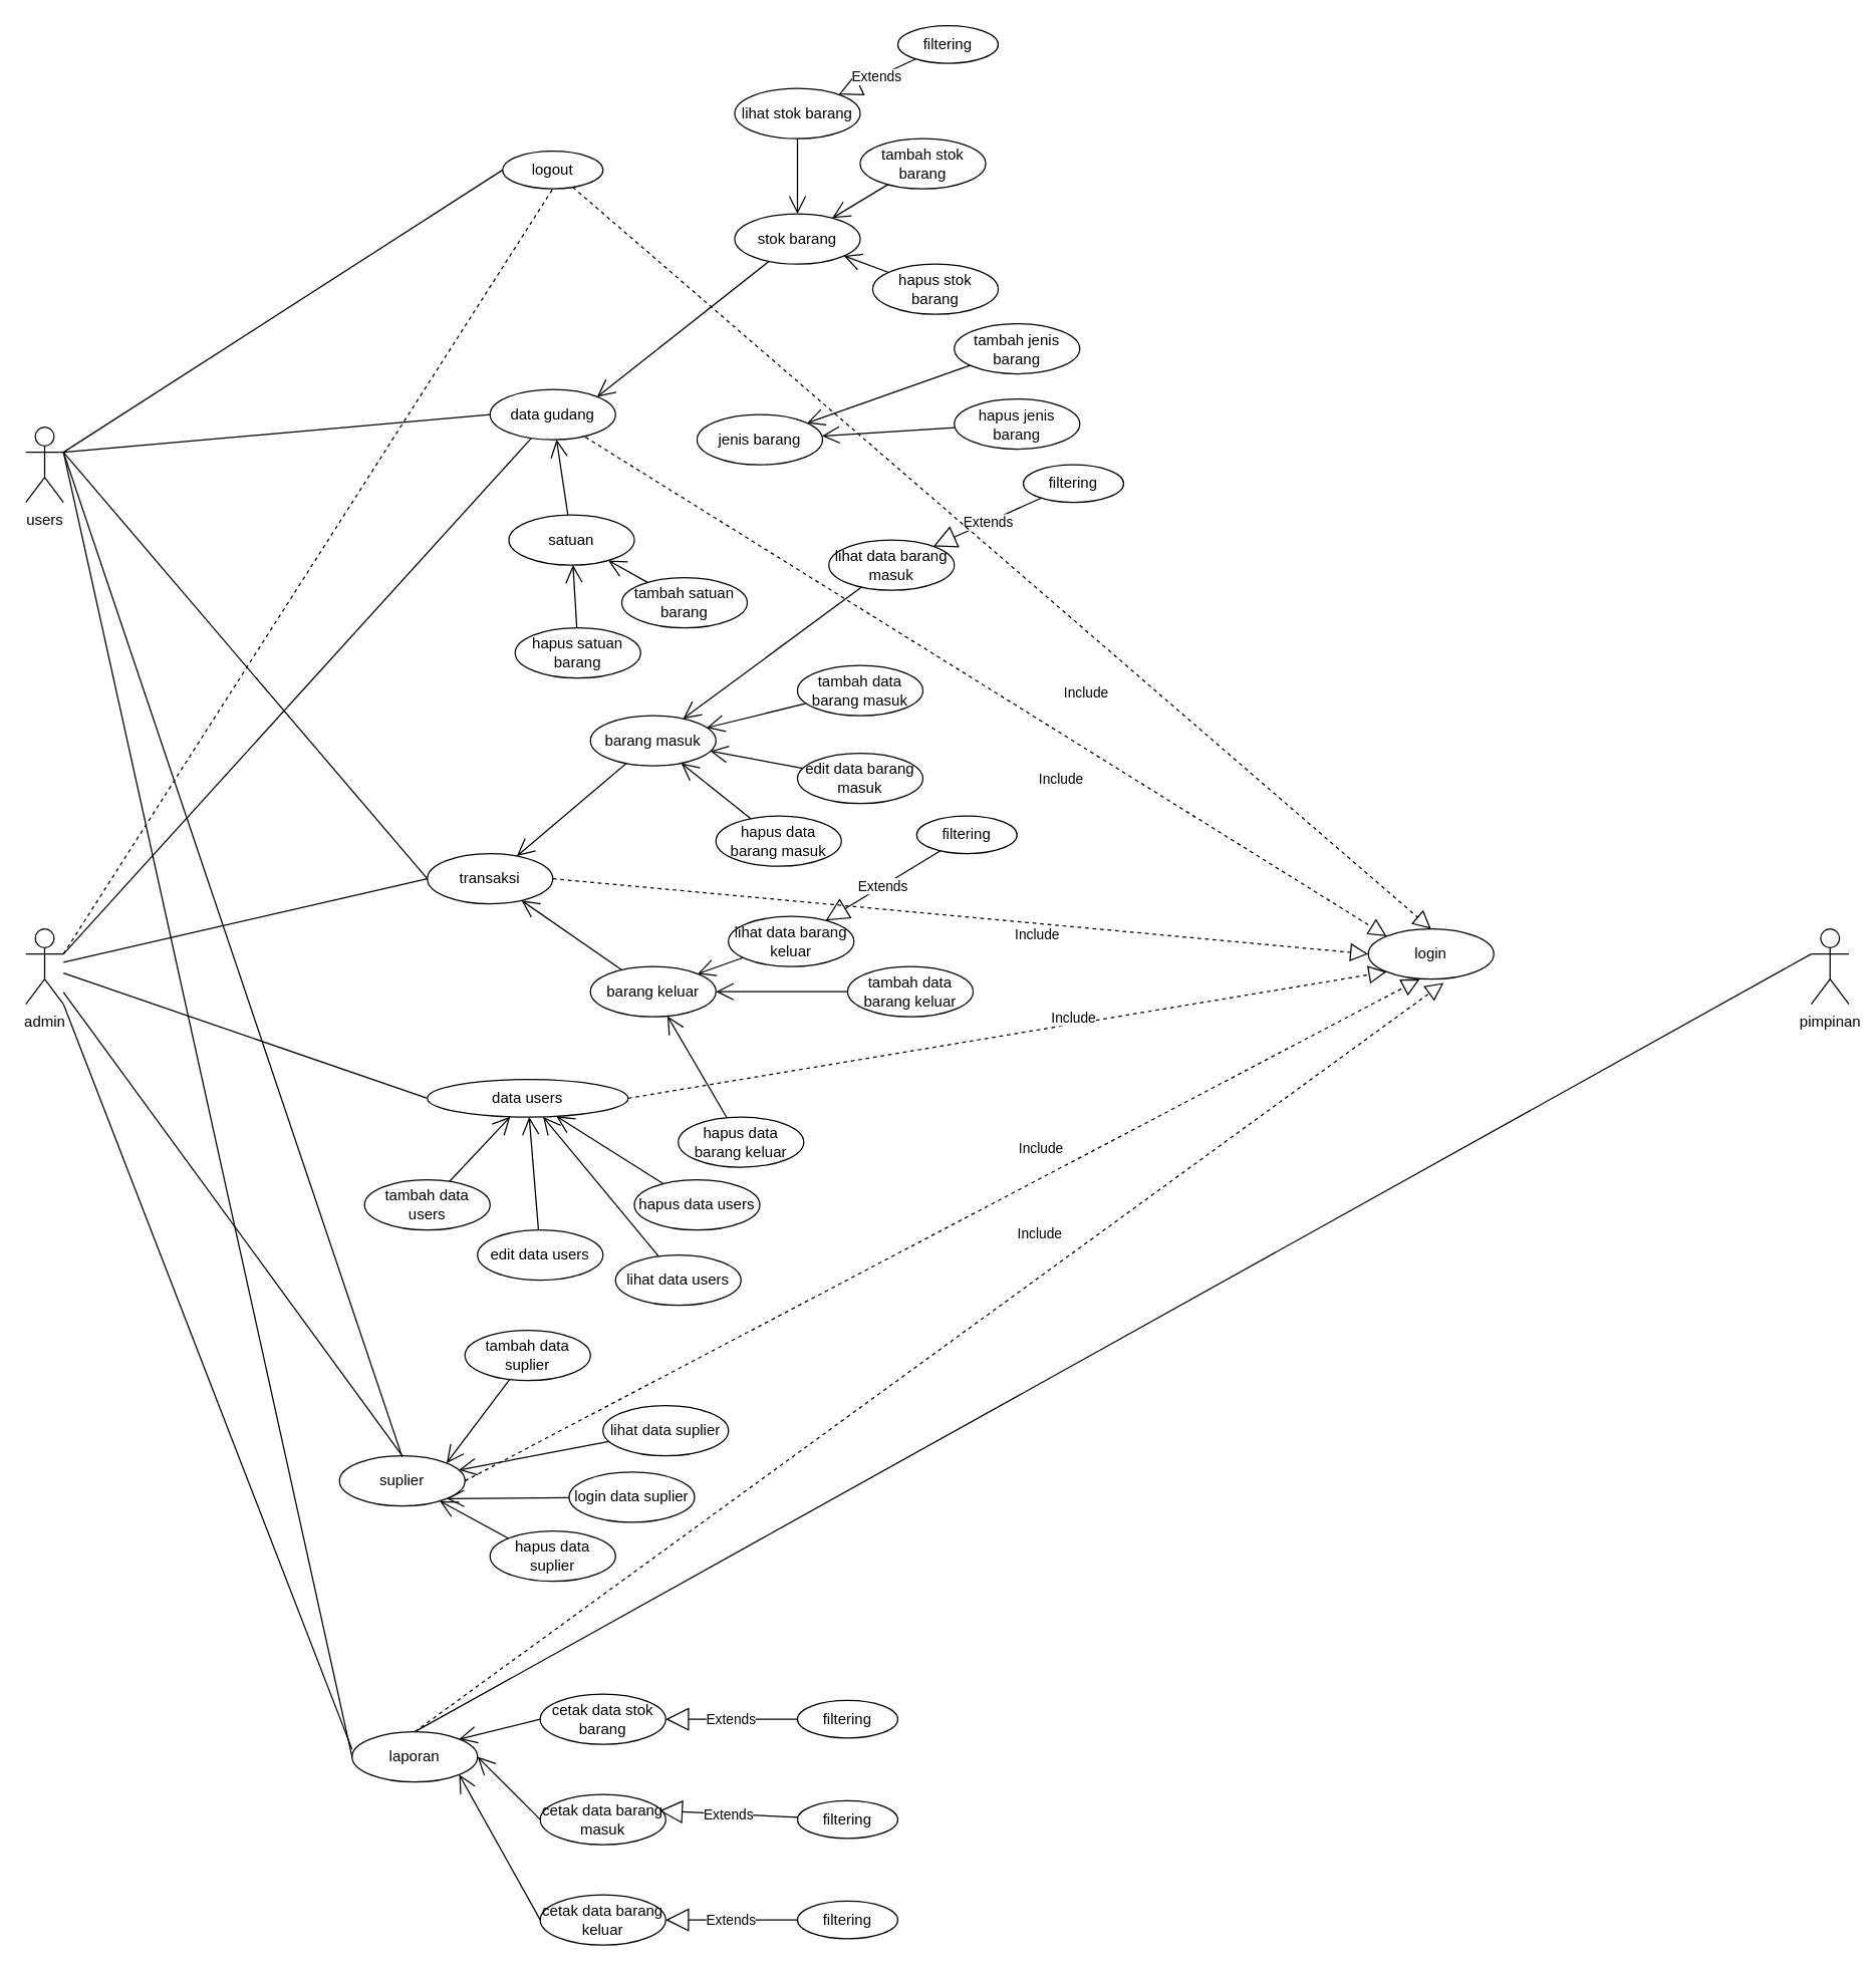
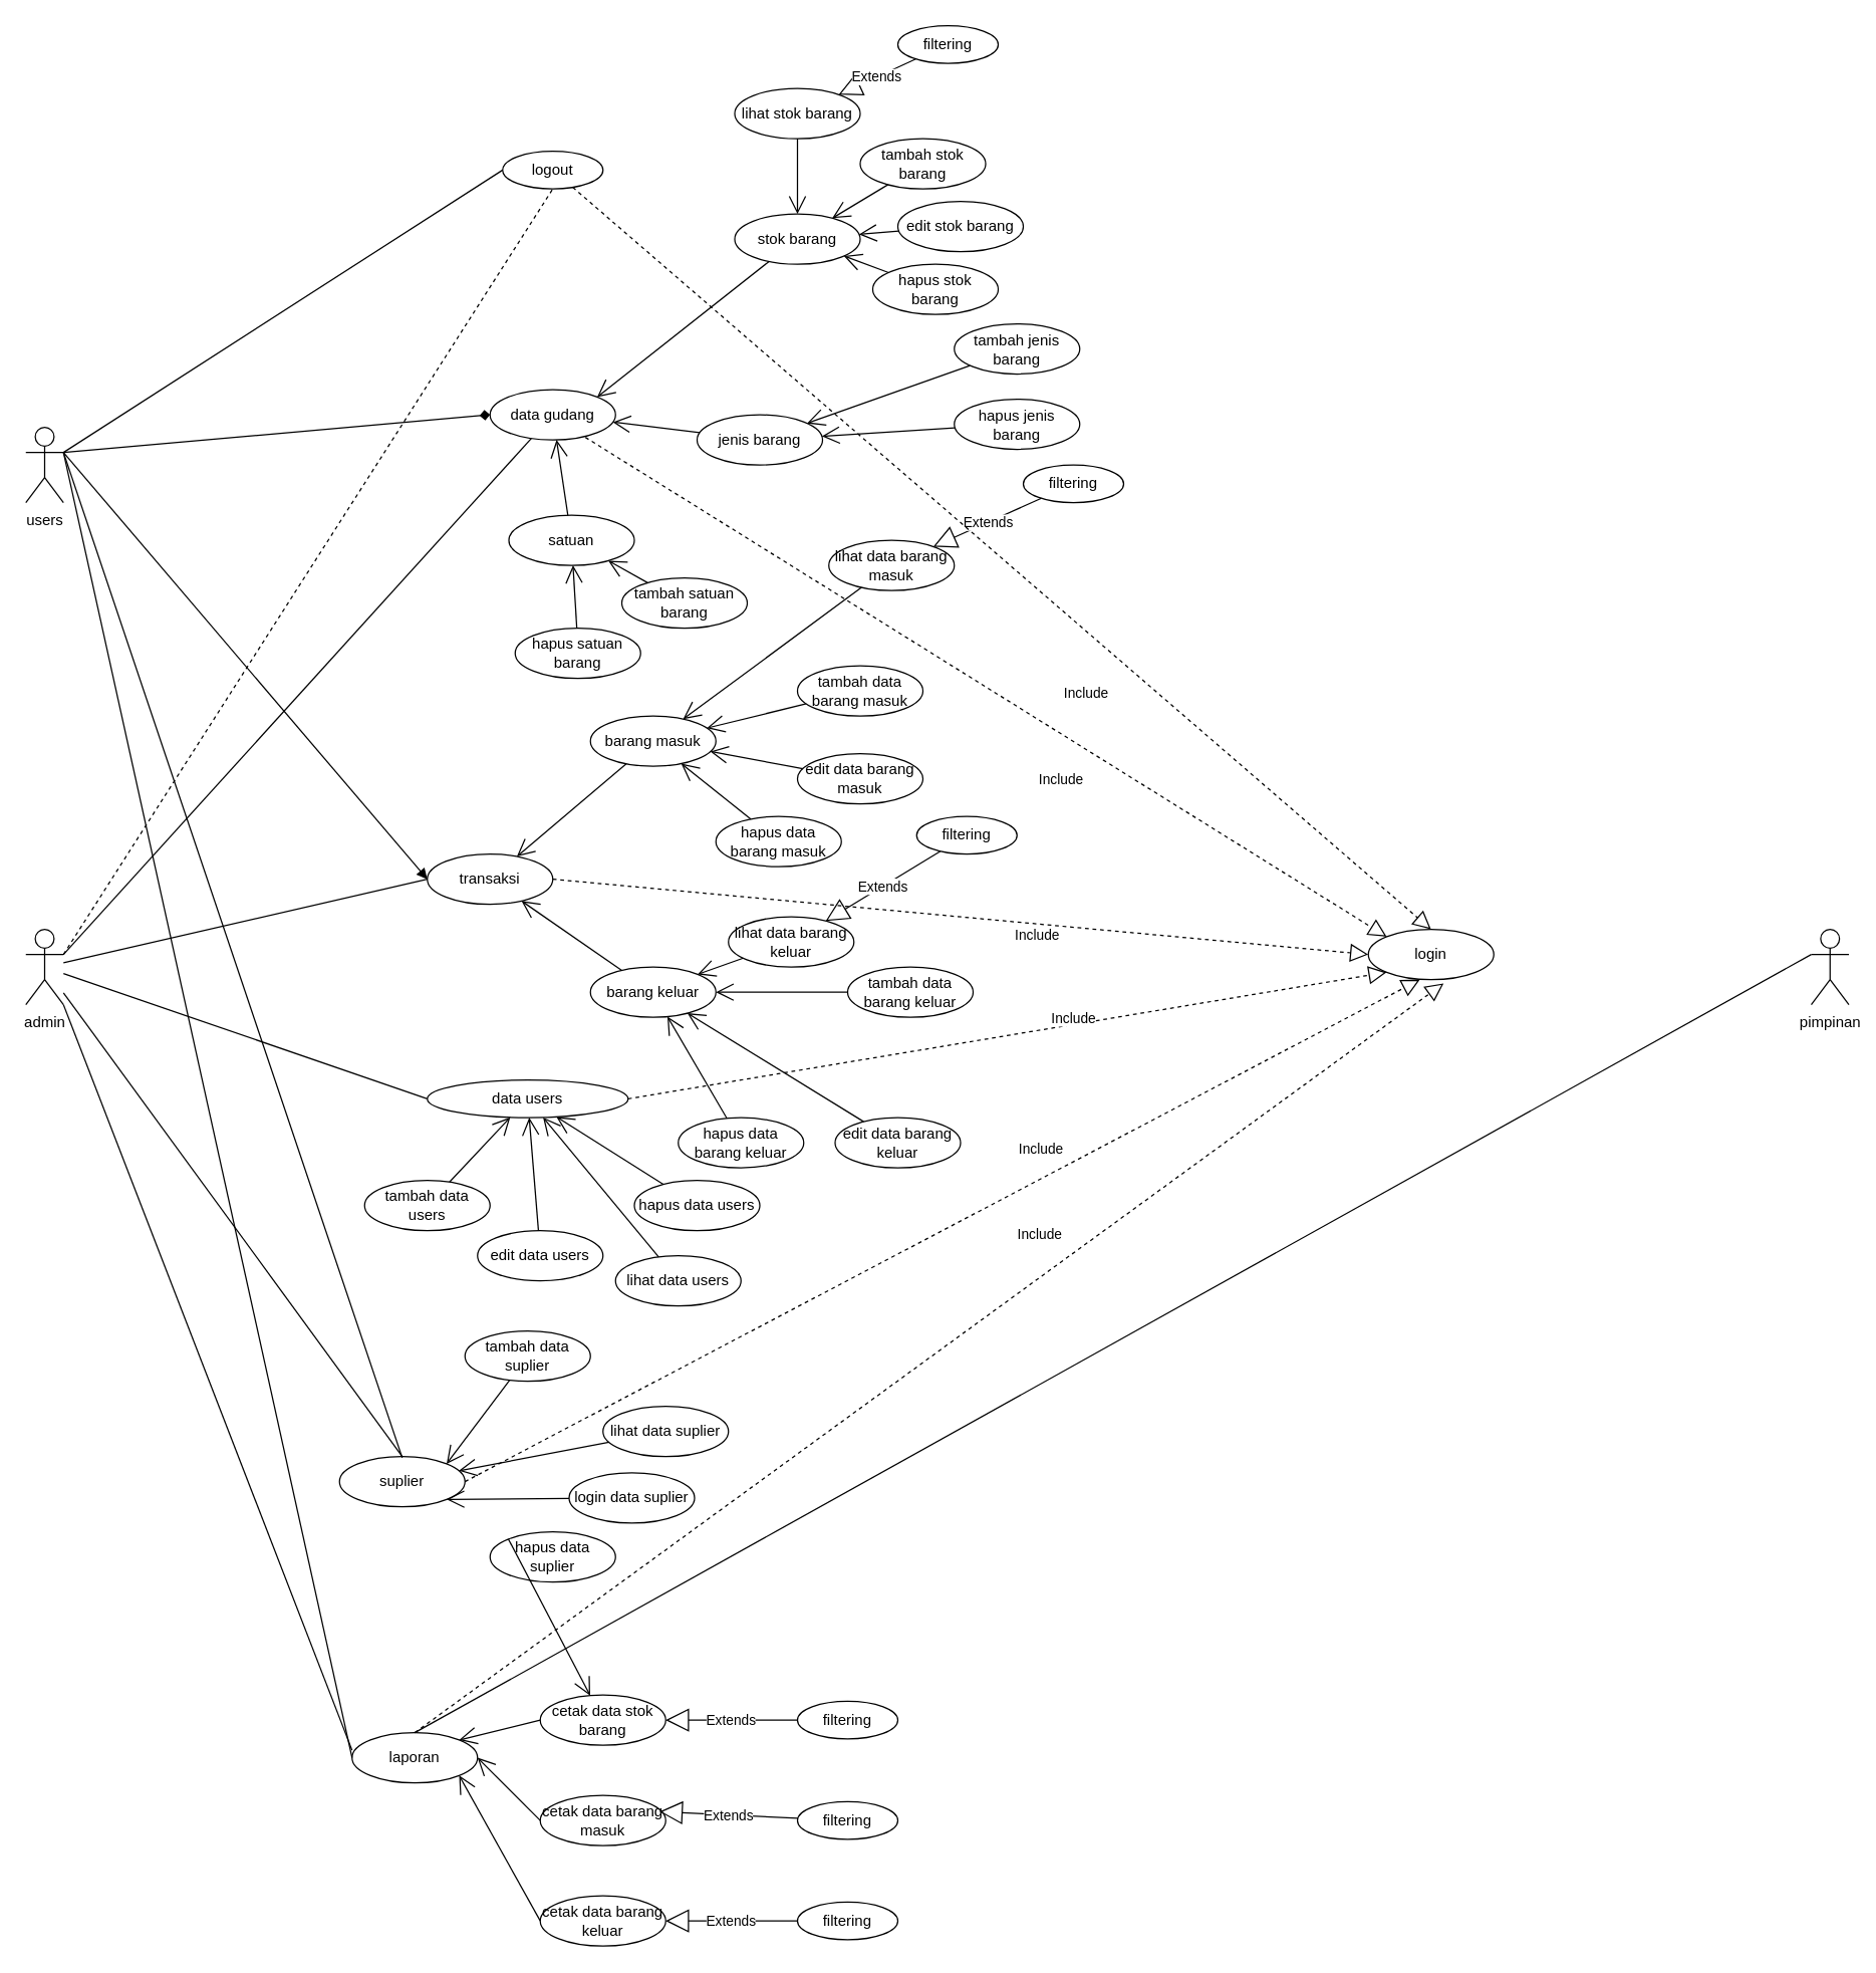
+ <mxCell id="10" value="edit stok barang" style="ellipse;whiteSpace=wrap;html=1;" parent="1" vertex="1"><mxGeometry x="715" y="160" width="100" height="40" as="geometry" /></mxCell>
+ <mxCell id="18" value="" style="endArrow=open;endFill=1;endSize=12;html=1;" parent="1" source="10" target="5" edge="1"><mxGeometry width="160" relative="1" as="geometry"><mxPoint x="605" y="190" as="sourcePoint" /><mxPoint x="765" y="190" as="targetPoint" /></mxGeometry></mxCell>
- <mxCell id="106" value="" style="endArrow=none;html=1;exitX=1;exitY=0.333;exitDx=0;exitDy=0;exitPerimeter=0;entryX=0;entryY=0.5;entryDx=0;entryDy=0;" edge="1" parent="1" source="104" target="4"><mxGeometry width="50" height="50" relative="1" as="geometry"><mxPoint x="460" y="531" as="sourcePoint" /><mxPoint x="510" y="481" as="targetPoint" /></mxGeometry></mxCell>
+ <mxCell id="106" value="" style="endArrow=diamond;html=1;exitX=1;exitY=0.333;exitDx=0;exitDy=0;exitPerimeter=0;entryX=0;entryY=0.5;entryDx=0;entryDy=0;" edge="1" parent="1" source="104" target="4"><mxGeometry width="50" height="50" relative="1" as="geometry"><mxPoint x="460" y="531" as="sourcePoint" /><mxPoint x="510" y="481" as="targetPoint" /></mxGeometry></mxCell>
+ <mxCell id="13" value="" style="endArrow=open;endFill=1;endSize=12;html=1;" parent="1" source="7" target="4" edge="1"><mxGeometry width="160" relative="1" as="geometry"><mxPoint x="543.28" y="220" as="sourcePoint" /><mxPoint x="516.728" y="334.866" as="targetPoint" /></mxGeometry></mxCell>
- <mxCell id="107" value="" style="endArrow=none;html=1;exitX=1;exitY=0.333;exitDx=0;exitDy=0;exitPerimeter=0;entryX=0;entryY=0.5;entryDx=0;entryDy=0;" edge="1" parent="1" source="104" target="29"><mxGeometry width="50" height="50" relative="1" as="geometry"><mxPoint x="220" y="251" as="sourcePoint" /><mxPoint x="380" y="511" as="targetPoint" /></mxGeometry></mxCell>
+ <mxCell id="107" value="" style="endArrow=block;html=1;exitX=1;exitY=0.333;exitDx=0;exitDy=0;exitPerimeter=0;entryX=0;entryY=0.5;entryDx=0;entryDy=0;" edge="1" parent="1" source="104" target="29"><mxGeometry width="50" height="50" relative="1" as="geometry"><mxPoint x="220" y="251" as="sourcePoint" /><mxPoint x="380" y="511" as="targetPoint" /></mxGeometry></mxCell>
+ <mxCell id="51" value="" style="endArrow=open;endFill=1;endSize=12;html=1;" parent="1" source="46" target="31" edge="1"><mxGeometry width="160" relative="1" as="geometry"><mxPoint x="500" y="920" as="sourcePoint" /><mxPoint x="660" y="920" as="targetPoint" /></mxGeometry></mxCell>
+ <mxCell id="46" value="edit data barang keluar" style="ellipse;whiteSpace=wrap;html=1;" parent="1" vertex="1"><mxGeometry x="665" y="890" width="100" height="40" as="geometry" /></mxCell>
- <mxCell id="76" value="" style="endArrow=open;endFill=1;endSize=12;html=1;exitX=0;exitY=0;exitDx=0;exitDy=0;" parent="1" source="71" target="67" edge="1"><mxGeometry width="160" relative="1" as="geometry"><mxPoint x="500" y="1190" as="sourcePoint" /><mxPoint x="660" y="1190" as="targetPoint" /></mxGeometry></mxCell>
+ <mxCell id="76" value="" style="endArrow=open;endFill=1;endSize=12;html=1;exitX=0;exitY=0;exitDx=0;exitDy=0;" parent="1" source="71" target="79" edge="1"><mxGeometry width="160" relative="1" as="geometry"><mxPoint x="500" y="1190" as="sourcePoint" /><mxPoint x="660" y="1190" as="targetPoint" /></mxGeometry></mxCell>
